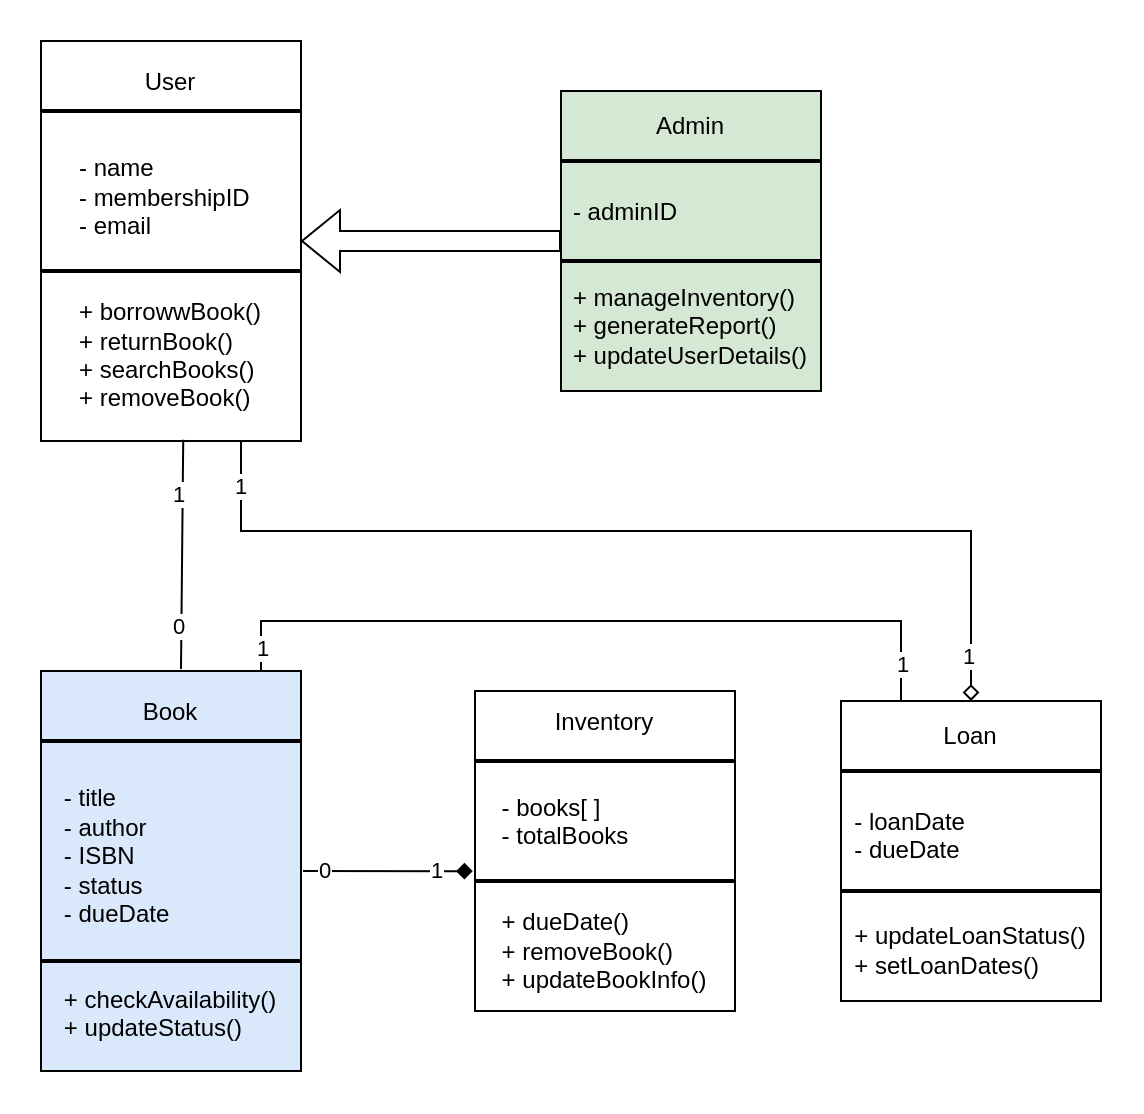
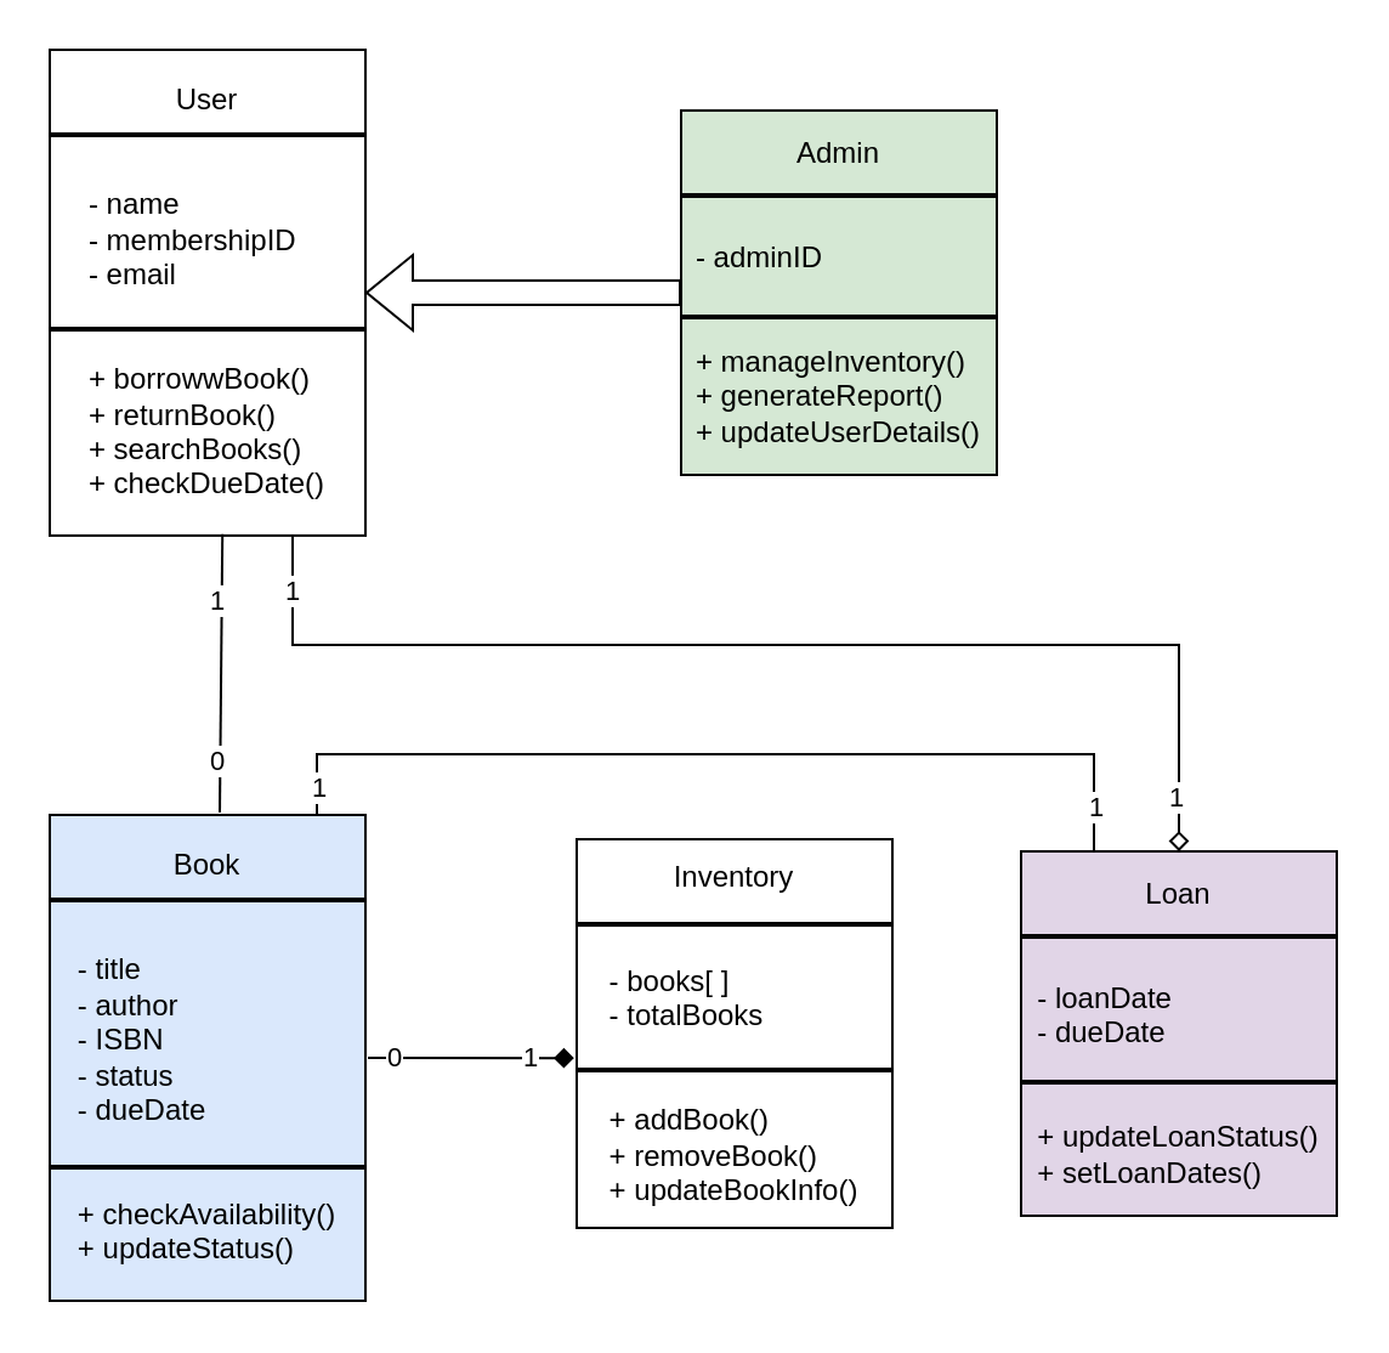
- <mxCell id="11" value="User&lt;div&gt;&lt;br&gt;&lt;div&gt;&lt;br&gt;&lt;div&gt;&lt;div style=&quot;text-align: left;&quot;&gt;&lt;span style=&quot;background-color: initial;&quot;&gt;- name&lt;/span&gt;&lt;/div&gt;&lt;div style=&quot;text-align: left;&quot;&gt;&lt;span style=&quot;background-color: initial;&quot;&gt;- membershipID&lt;/span&gt;&lt;/div&gt;&lt;div style=&quot;text-align: left;&quot;&gt;&lt;span style=&quot;background-color: initial;&quot;&gt;- email&lt;/span&gt;&lt;/div&gt;&lt;div style=&quot;text-align: left;&quot;&gt;&lt;br&gt;&lt;/div&gt;&lt;div style=&quot;text-align: left;&quot;&gt;&lt;br&gt;&lt;/div&gt;&lt;div style=&quot;text-align: left;&quot;&gt;+ borrowwBook()&lt;/div&gt;&lt;div style=&quot;text-align: left;&quot;&gt;+ returnBook()&lt;/div&gt;&lt;/div&gt;&lt;/div&gt;&lt;div style=&quot;text-align: left;&quot;&gt;+ searchBooks()&lt;/div&gt;&lt;div style=&quot;text-align: left;&quot;&gt;+ removeBook()&lt;/div&gt;&lt;/div&gt;" style="rounded=0;whiteSpace=wrap;html=1;" parent="1" vertex="1"><mxGeometry x="20" y="20" width="130" height="200" as="geometry" /></mxCell>
+ <mxCell id="11" value="User&lt;div&gt;&lt;br&gt;&lt;div&gt;&lt;br&gt;&lt;div&gt;&lt;div style=&quot;text-align: left;&quot;&gt;&lt;span style=&quot;background-color: initial;&quot;&gt;- name&lt;/span&gt;&lt;/div&gt;&lt;div style=&quot;text-align: left;&quot;&gt;&lt;span style=&quot;background-color: initial;&quot;&gt;- membershipID&lt;/span&gt;&lt;/div&gt;&lt;div style=&quot;text-align: left;&quot;&gt;&lt;span style=&quot;background-color: initial;&quot;&gt;- email&lt;/span&gt;&lt;/div&gt;&lt;div style=&quot;text-align: left;&quot;&gt;&lt;br&gt;&lt;/div&gt;&lt;div style=&quot;text-align: left;&quot;&gt;&lt;br&gt;&lt;/div&gt;&lt;div style=&quot;text-align: left;&quot;&gt;+ borrowwBook()&lt;/div&gt;&lt;div style=&quot;text-align: left;&quot;&gt;+ returnBook()&lt;/div&gt;&lt;/div&gt;&lt;/div&gt;&lt;div style=&quot;text-align: left;&quot;&gt;+ searchBooks()&lt;/div&gt;&lt;div style=&quot;text-align: left;&quot;&gt;+ checkDueDate()&lt;/div&gt;&lt;/div&gt;" style="rounded=0;whiteSpace=wrap;html=1;" parent="1" vertex="1"><mxGeometry x="20" y="20" width="130" height="200" as="geometry" /></mxCell>
- <mxCell id="21" value="Inventory&lt;br&gt;&lt;div&gt;&lt;br&gt;&lt;div&gt;&lt;br&gt;&lt;/div&gt;&lt;div style=&quot;text-align: left;&quot;&gt;- books[ ]&lt;/div&gt;&lt;div style=&quot;text-align: left;&quot;&gt;- totalBooks&lt;/div&gt;&lt;div style=&quot;text-align: left;&quot;&gt;&lt;br&gt;&lt;/div&gt;&lt;div style=&quot;text-align: left;&quot;&gt;&lt;br&gt;&lt;/div&gt;&lt;div style=&quot;text-align: left;&quot;&gt;+ dueDate()&lt;/div&gt;&lt;div style=&quot;text-align: left;&quot;&gt;+ removeBook()&lt;/div&gt;&lt;/div&gt;&lt;div style=&quot;text-align: left;&quot;&gt;+ updateBookInfo()&lt;/div&gt;" style="rounded=0;whiteSpace=wrap;html=1;" parent="1" vertex="1"><mxGeometry x="237" y="345" width="130" height="160" as="geometry" /></mxCell>
+ <mxCell id="21" value="Inventory&lt;br&gt;&lt;div&gt;&lt;br&gt;&lt;div&gt;&lt;br&gt;&lt;/div&gt;&lt;div style=&quot;text-align: left;&quot;&gt;- books[ ]&lt;/div&gt;&lt;div style=&quot;text-align: left;&quot;&gt;- totalBooks&lt;/div&gt;&lt;div style=&quot;text-align: left;&quot;&gt;&lt;br&gt;&lt;/div&gt;&lt;div style=&quot;text-align: left;&quot;&gt;&lt;br&gt;&lt;/div&gt;&lt;div style=&quot;text-align: left;&quot;&gt;+ addBook()&lt;/div&gt;&lt;div style=&quot;text-align: left;&quot;&gt;+ removeBook()&lt;/div&gt;&lt;/div&gt;&lt;div style=&quot;text-align: left;&quot;&gt;+ updateBookInfo()&lt;/div&gt;" style="rounded=0;whiteSpace=wrap;html=1;" parent="1" vertex="1"><mxGeometry x="237" y="345" width="130" height="160" as="geometry" /></mxCell>
- <mxCell id="18" value="Loan&lt;br&gt;&lt;div&gt;&lt;br&gt;&lt;div&gt;&lt;br&gt;&lt;/div&gt;&lt;div style=&quot;text-align: left;&quot;&gt;- loanDate&lt;/div&gt;&lt;div style=&quot;text-align: left;&quot;&gt;- dueDate&lt;/div&gt;&lt;div style=&quot;text-align: left;&quot;&gt;&lt;br&gt;&lt;/div&gt;&lt;div style=&quot;text-align: left;&quot;&gt;&lt;br&gt;&lt;/div&gt;&lt;div style=&quot;text-align: left;&quot;&gt;+ updateLoanStatus()&lt;/div&gt;&lt;div style=&quot;text-align: left;&quot;&gt;+ setLoanDates()&lt;/div&gt;&lt;/div&gt;" style="rounded=0;whiteSpace=wrap;html=1;" parent="1" vertex="1"><mxGeometry x="420" y="350" width="130" height="150" as="geometry" /></mxCell>
+ <mxCell id="18" value="Loan&lt;br&gt;&lt;div&gt;&lt;br&gt;&lt;div&gt;&lt;br&gt;&lt;/div&gt;&lt;div style=&quot;text-align: left;&quot;&gt;- loanDate&lt;/div&gt;&lt;div style=&quot;text-align: left;&quot;&gt;- dueDate&lt;/div&gt;&lt;div style=&quot;text-align: left;&quot;&gt;&lt;br&gt;&lt;/div&gt;&lt;div style=&quot;text-align: left;&quot;&gt;&lt;br&gt;&lt;/div&gt;&lt;div style=&quot;text-align: left;&quot;&gt;+ updateLoanStatus()&lt;/div&gt;&lt;div style=&quot;text-align: left;&quot;&gt;+ setLoanDates()&lt;/div&gt;&lt;/div&gt;" style="rounded=0;whiteSpace=wrap;html=1;fillColor=#e1d5e7;" parent="1" vertex="1"><mxGeometry x="420" y="350" width="130" height="150" as="geometry" /></mxCell>
